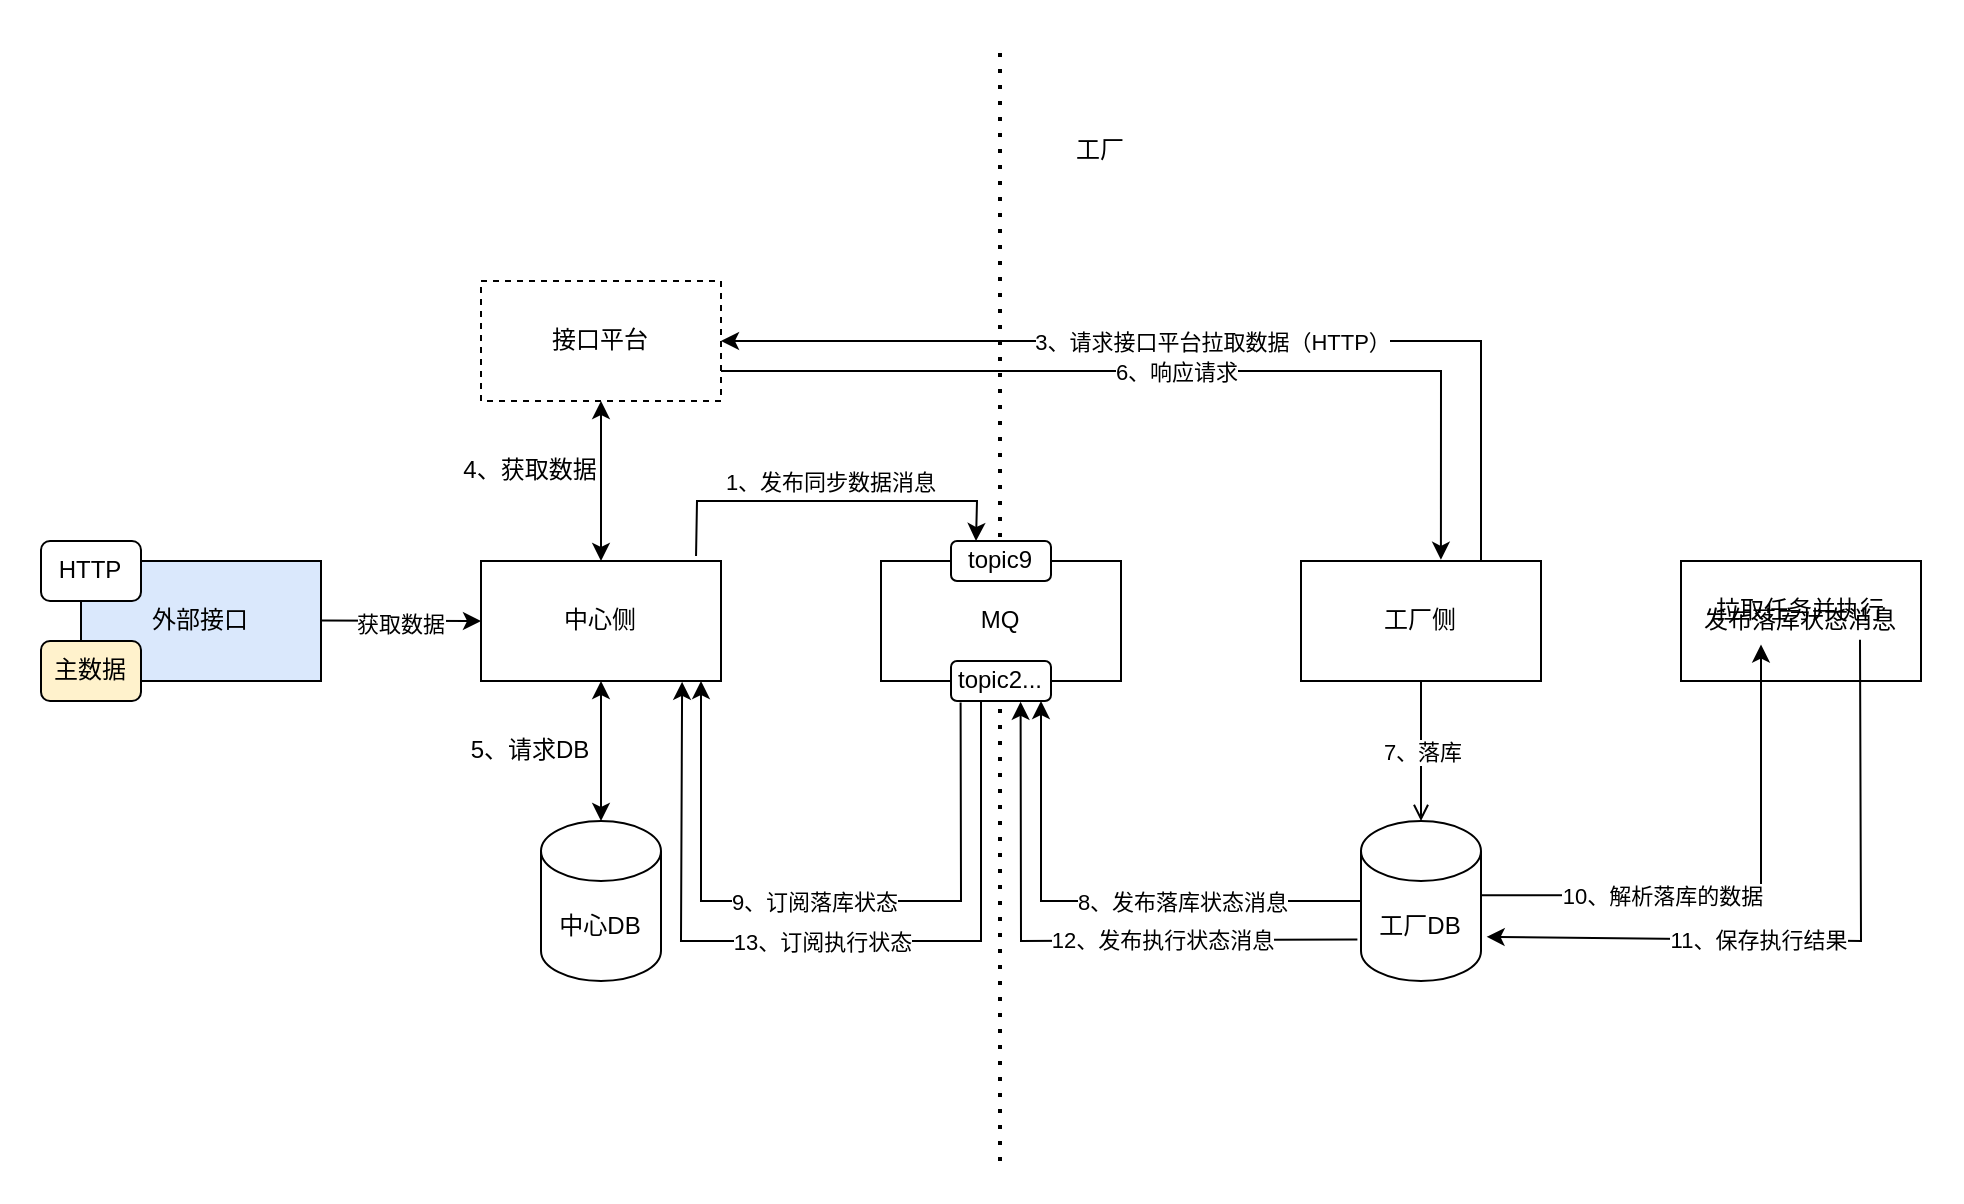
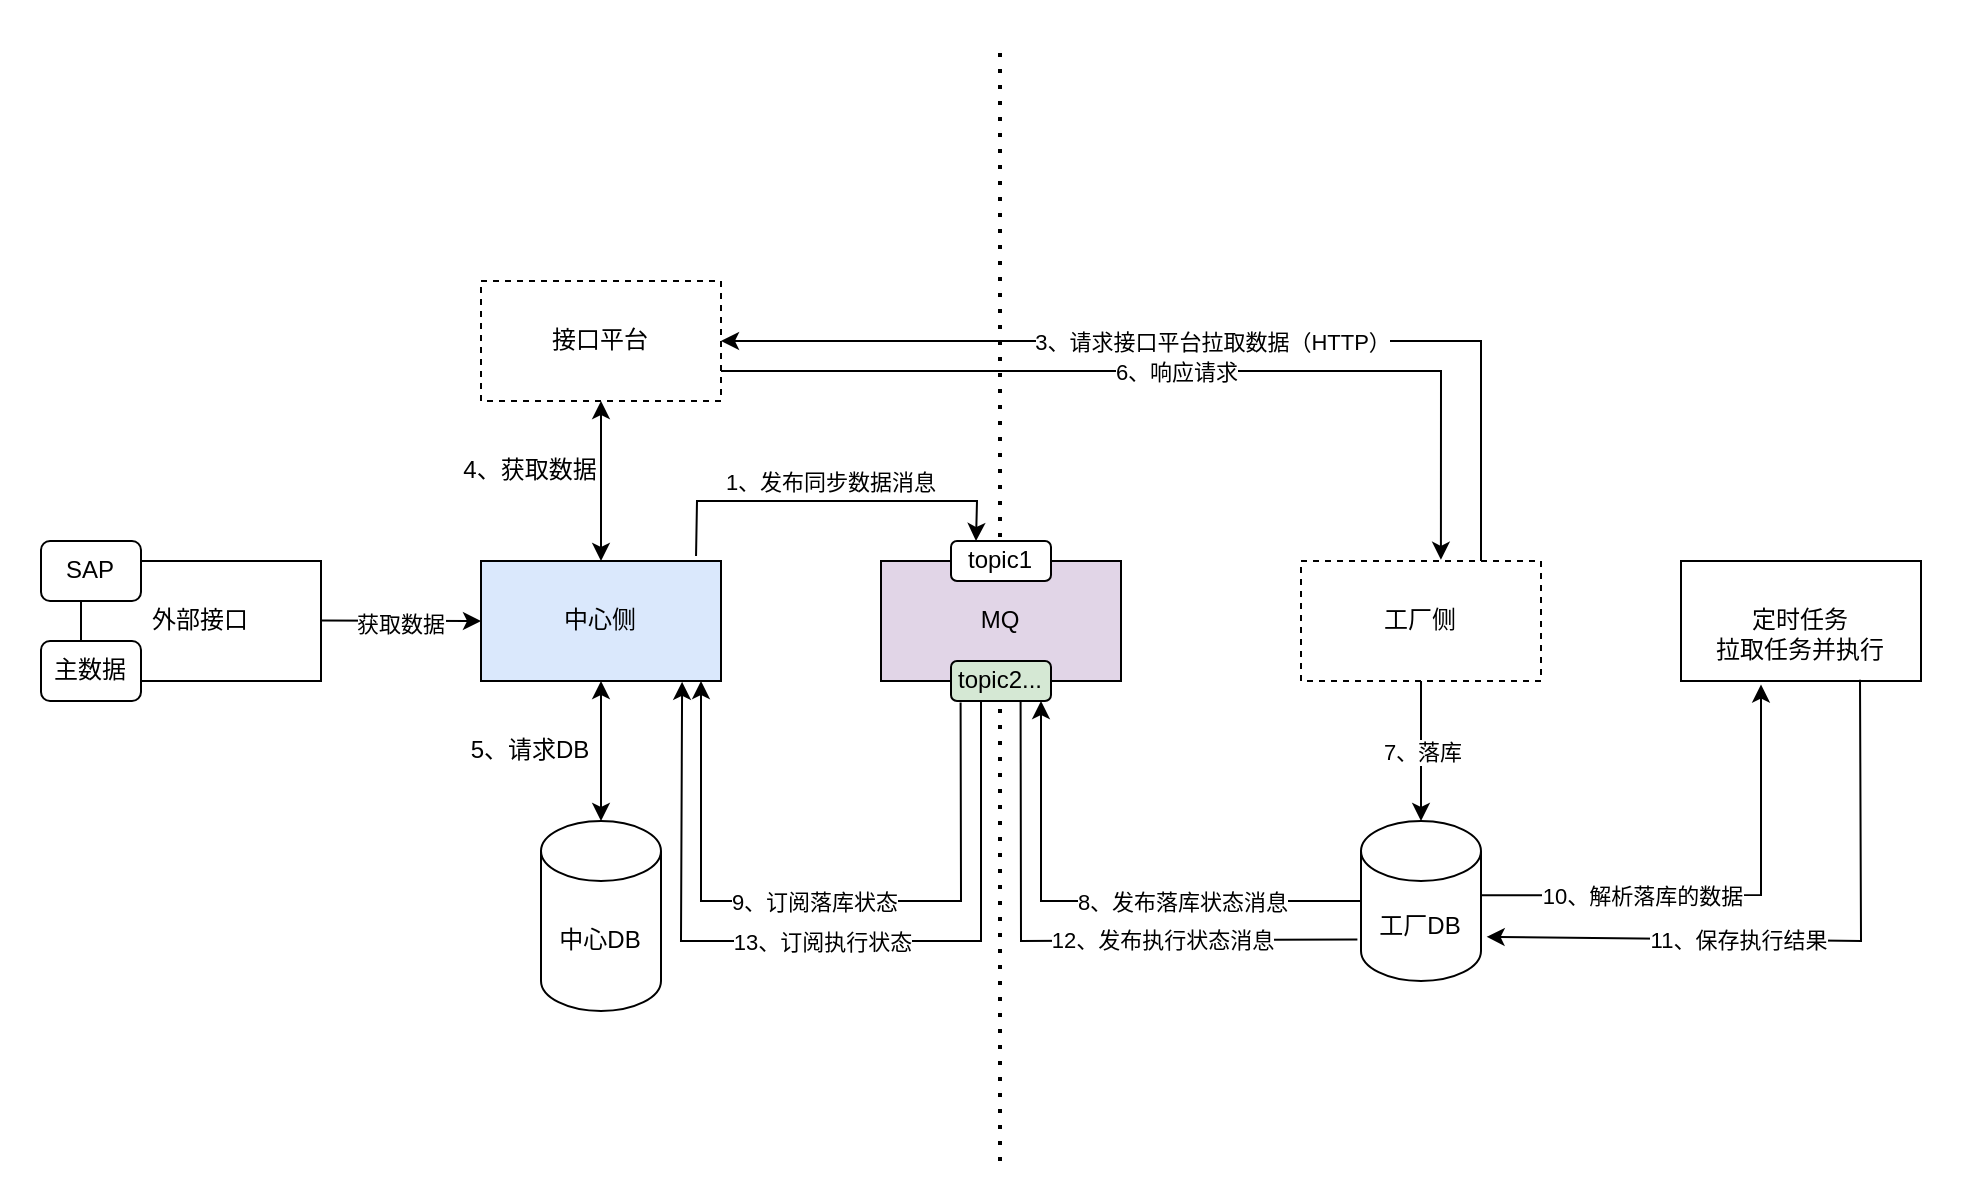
- <mxCell id="44" value="工厂" style="text;html=1;align=center;verticalAlign=middle;whiteSpace=wrap;rounded=0;" vertex="1" parent="1"><mxGeometry x="520" y="60" width="60" height="30" as="geometry" /></mxCell>
- <mxCell id="23" value="topic9" style="rounded=1;whiteSpace=wrap;html=1;" vertex="1" parent="1"><mxGeometry x="475" y="270" width="50" height="20" as="geometry" /></mxCell>
+ <mxCell id="23" value="topic1" style="rounded=1;whiteSpace=wrap;html=1;" vertex="1" parent="1"><mxGeometry x="475" y="270" width="50" height="20" as="geometry" /></mxCell>
- <mxCell id="27" value="HTTP" style="rounded=1;whiteSpace=wrap;html=1;" vertex="1" parent="1"><mxGeometry x="20" y="270" width="50" height="30" as="geometry" /></mxCell>
+ <mxCell id="27" value="SAP" style="rounded=1;whiteSpace=wrap;html=1;" vertex="1" parent="1"><mxGeometry x="20" y="270" width="50" height="30" as="geometry" /></mxCell>
- <mxCell id="35" value="拉取任务并执行" style="text;html=1;align=center;verticalAlign=middle;whiteSpace=wrap;rounded=0;" vertex="1" parent="1"><mxGeometry x="850" y="290" width="100" height="30" as="geometry" /></mxCell>
+ <mxCell id="35" value="拉取任务并执行" style="text;html=1;align=center;verticalAlign=middle;whiteSpace=wrap;rounded=0;" vertex="1" parent="1"><mxGeometry x="850" y="310" width="100" height="30" as="geometry" /></mxCell>
- <mxCell id="20" value="外部接口" style="rounded=0;whiteSpace=wrap;html=1;fillColor=#dae8fc;" vertex="1" parent="1"><mxGeometry x="40" y="280" width="120" height="60" as="geometry" /></mxCell>
+ <mxCell id="20" value="外部接口" style="rounded=0;whiteSpace=wrap;html=1;" vertex="1" parent="1"><mxGeometry x="40" y="280" width="120" height="60" as="geometry" /></mxCell>
- <mxCell id="2" value="中心侧" style="rounded=0;whiteSpace=wrap;html=1;" vertex="1" parent="1"><mxGeometry x="240" y="280" width="120" height="60" as="geometry" /></mxCell>
+ <mxCell id="2" value="中心侧" style="rounded=0;whiteSpace=wrap;html=1;fillColor=#dae8fc;" vertex="1" parent="1"><mxGeometry x="240" y="280" width="120" height="60" as="geometry" /></mxCell>
- <mxCell id="9" value="MQ" style="rounded=0;whiteSpace=wrap;html=1;" vertex="1" parent="1"><mxGeometry x="440" y="280" width="120" height="60" as="geometry" /></mxCell>
+ <mxCell id="9" value="MQ" style="rounded=0;whiteSpace=wrap;html=1;fillColor=#e1d5e7;" vertex="1" parent="1"><mxGeometry x="440" y="280" width="120" height="60" as="geometry" /></mxCell>
- <mxCell id="3" value="工厂侧" style="rounded=0;whiteSpace=wrap;html=1;" vertex="1" parent="1"><mxGeometry x="650" y="280" width="120" height="60" as="geometry" /></mxCell>
+ <mxCell id="3" value="工厂侧" style="rounded=0;whiteSpace=wrap;html=1;dashed=1;" vertex="1" parent="1"><mxGeometry x="650" y="280" width="120" height="60" as="geometry" /></mxCell>
- <mxCell id="34" value="发布落库状态消息" style="rounded=0;whiteSpace=wrap;html=1;" vertex="1" parent="1"><mxGeometry x="840" y="280" width="120" height="60" as="geometry" /></mxCell>
+ <mxCell id="34" value="定时任务" style="rounded=0;whiteSpace=wrap;html=1;" vertex="1" parent="1"><mxGeometry x="840" y="280" width="120" height="60" as="geometry" /></mxCell>
- <mxCell id="28" value="主数据" style="rounded=1;whiteSpace=wrap;html=1;fillColor=#fff2cc;" vertex="1" parent="1"><mxGeometry x="20" y="320" width="50" height="30" as="geometry" /></mxCell>
+ <mxCell id="28" value="主数据" style="rounded=1;whiteSpace=wrap;html=1;" vertex="1" parent="1"><mxGeometry x="20" y="320" width="50" height="30" as="geometry" /></mxCell>
- <mxCell id="24" value="topic2..." style="rounded=1;whiteSpace=wrap;html=1;" vertex="1" parent="1"><mxGeometry x="475" y="330" width="50" height="20" as="geometry" /></mxCell>
+ <mxCell id="24" value="topic2..." style="rounded=1;whiteSpace=wrap;html=1;fillColor=#d5e8d4;" vertex="1" parent="1"><mxGeometry x="475" y="330" width="50" height="20" as="geometry" /></mxCell>
- <mxCell id="40" value="" style="endArrow=classic;html=1;rounded=0;entryX=0.696;entryY=1.02;entryDx=0;entryDy=0;exitX=-0.03;exitY=0.74;exitDx=0;exitDy=0;exitPerimeter=0;entryPerimeter=0;" edge="1" parent="1" source="6" target="24"><mxGeometry relative="1" as="geometry"><mxPoint x="676.16" y="466.64" as="sourcePoint" /><mxPoint x="508.05" y="350" as="targetPoint" /><Array as="points"><mxPoint x="510" y="470" /></Array></mxGeometry></mxCell>
+ <mxCell id="40" value="" style="endArrow=none;html=1;rounded=0;entryX=0.696;entryY=1.02;entryDx=0;entryDy=0;exitX=-0.03;exitY=0.74;exitDx=0;exitDy=0;exitPerimeter=0;entryPerimeter=0;" edge="1" parent="1" source="6" target="24"><mxGeometry relative="1" as="geometry"><mxPoint x="676.16" y="466.64" as="sourcePoint" /><mxPoint x="508.05" y="350" as="targetPoint" /><Array as="points"><mxPoint x="510" y="470" /></Array></mxGeometry></mxCell>
- <mxCell id="32" value="" style="endArrow=open;html=1;rounded=0;exitX=0.5;exitY=1;exitDx=0;exitDy=0;entryX=0.5;entryY=0;entryDx=0;entryDy=0;entryPerimeter=0;" edge="1" parent="1" source="3" target="6"><mxGeometry relative="1" as="geometry"><mxPoint x="540" y="320" as="sourcePoint" /><mxPoint x="640" y="320" as="targetPoint" /></mxGeometry></mxCell>
+ <mxCell id="32" value="" style="endArrow=classic;html=1;rounded=0;exitX=0.5;exitY=1;exitDx=0;exitDy=0;entryX=0.5;entryY=0;entryDx=0;entryDy=0;entryPerimeter=0;" edge="1" parent="1" source="3" target="6"><mxGeometry relative="1" as="geometry"><mxPoint x="540" y="320" as="sourcePoint" /><mxPoint x="640" y="320" as="targetPoint" /></mxGeometry></mxCell>
- <mxCell id="5" value="中心DB" style="shape=cylinder3;whiteSpace=wrap;html=1;boundedLbl=1;backgroundOutline=1;size=15;" vertex="1" parent="1"><mxGeometry x="270" y="410" width="60" height="80" as="geometry" /></mxCell>
+ <mxCell id="5" value="中心DB" style="shape=cylinder3;whiteSpace=wrap;html=1;boundedLbl=1;backgroundOutline=1;size=15;" vertex="1" parent="1"><mxGeometry x="270" y="410" width="60" height="95" as="geometry" /></mxCell>
